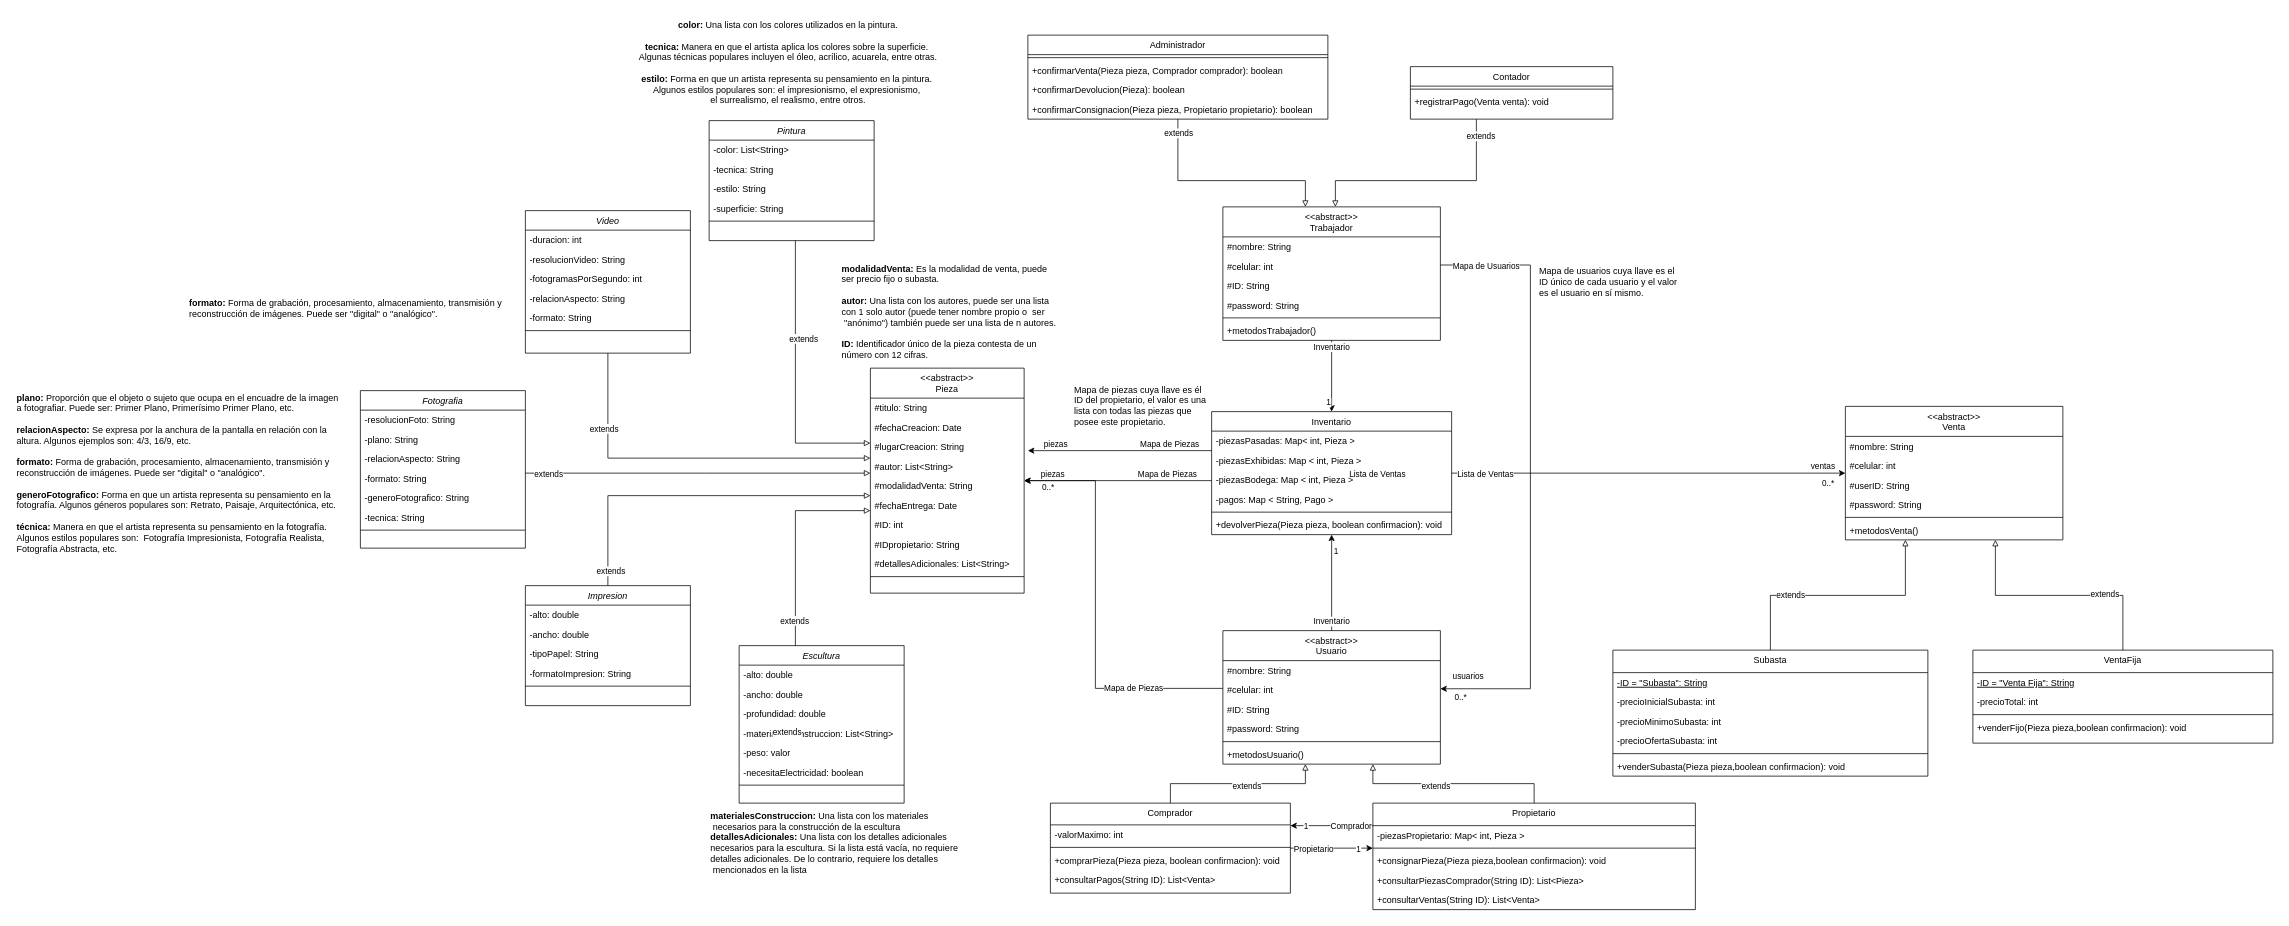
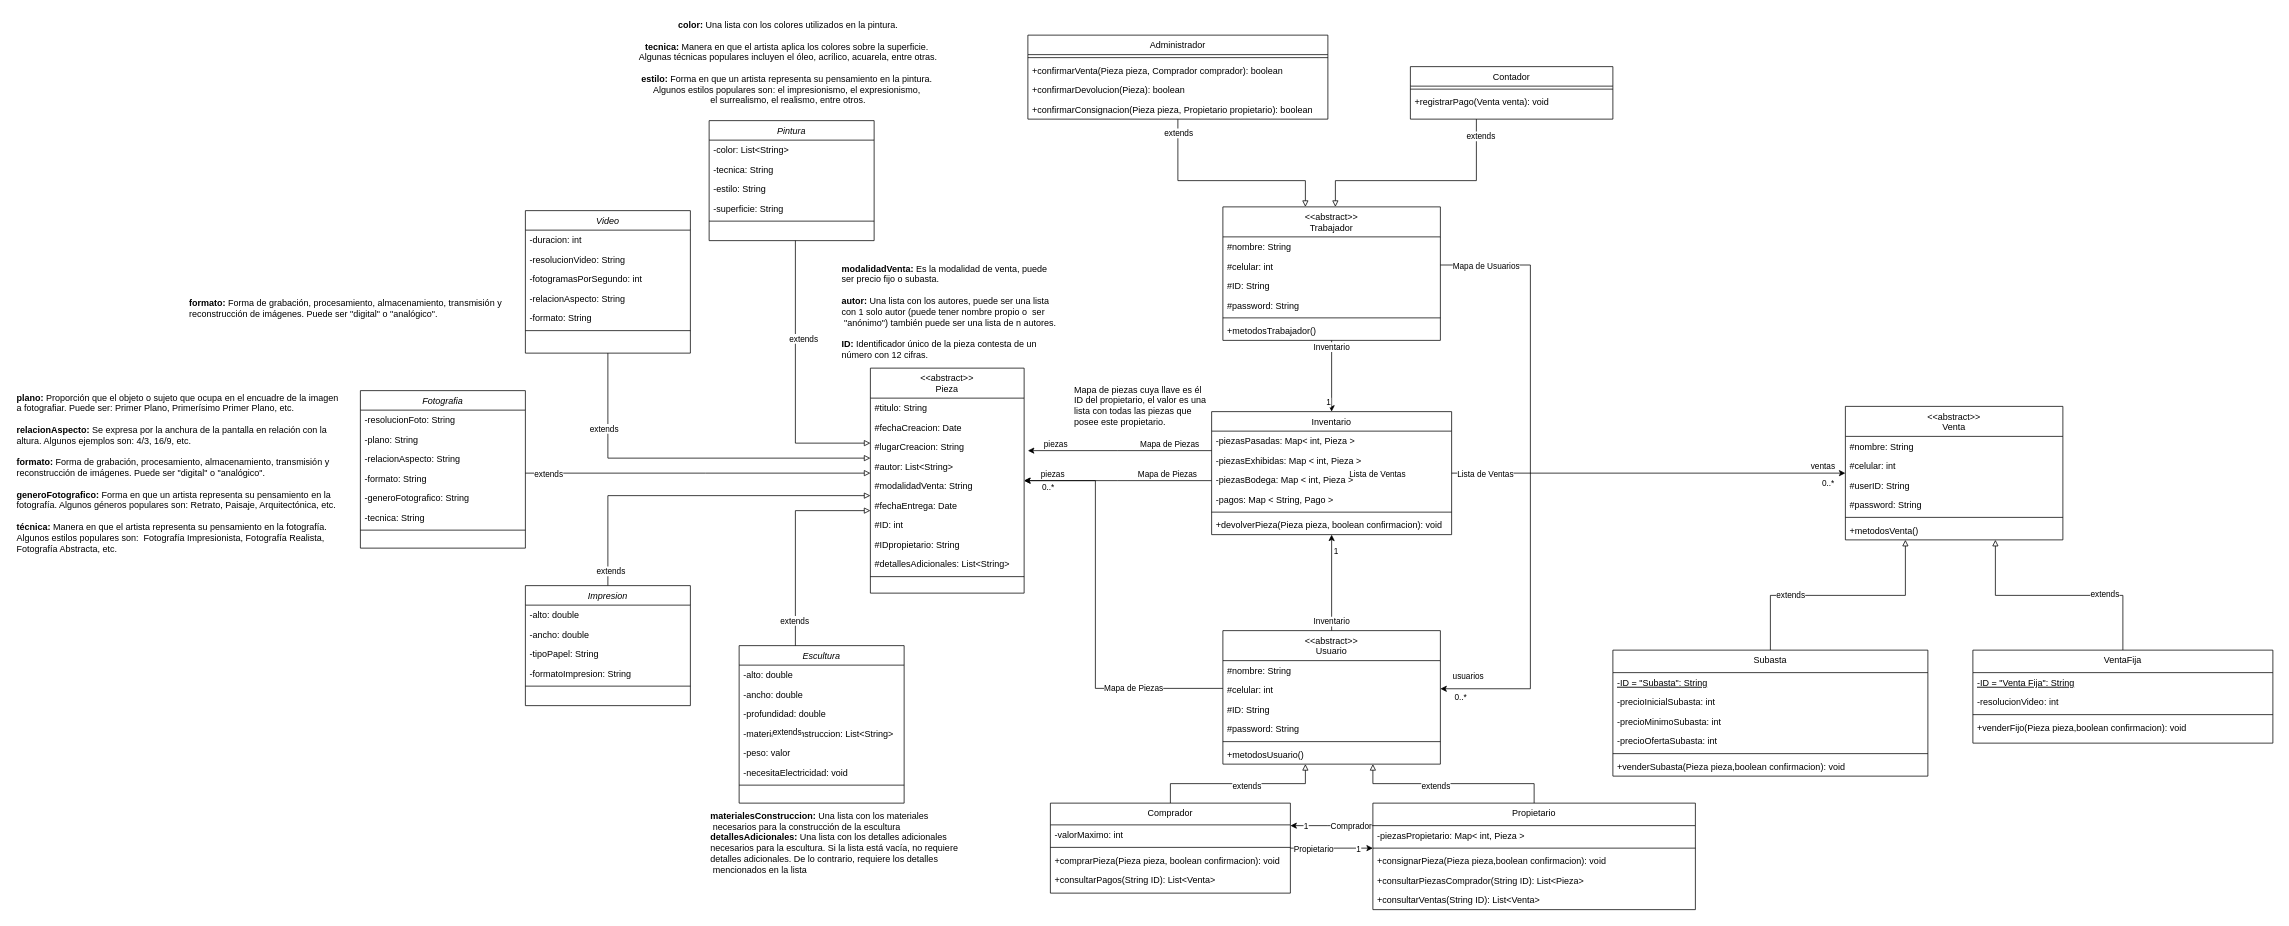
- <mxCell id="157" value="&lt;div style=&quot;&quot;&gt;Mapa de usuarios cuya llave es el&amp;nbsp;&lt;/div&gt;&lt;div style=&quot;&quot;&gt;ID único de cada usuario y el valor&amp;nbsp;&lt;/div&gt;&lt;div style=&quot;&quot;&gt;es el usuario en sí mismo.&lt;br&gt;&lt;/div&gt;" style="text;html=1;align=left;verticalAlign=middle;resizable=0;points=[];autosize=1;strokeColor=none;fillColor=none;" parent="1" vertex="1"><mxGeometry x="2050" y="345" width="210" height="60" as="geometry" /></mxCell>
- <mxCell id="144" value="-precioTotal: int" style="text;align=left;verticalAlign=top;spacingLeft=4;spacingRight=4;overflow=hidden;rotatable=0;points=[[0,0.5],[1,0.5]];portConstraint=eastwest;rounded=0;shadow=0;html=0;" parent="142" vertex="1"><mxGeometry y="56" width="400" height="26" as="geometry" /></mxCell>
+ <mxCell id="144" value="-resolucionVideo: int" style="text;align=left;verticalAlign=top;spacingLeft=4;spacingRight=4;overflow=hidden;rotatable=0;points=[[0,0.5],[1,0.5]];portConstraint=eastwest;rounded=0;shadow=0;html=0;" parent="142" vertex="1"><mxGeometry y="56" width="400" height="26" as="geometry" /></mxCell>
- <mxCell id="8" value="-necesitaElectricidad: boolean" style="text;align=left;verticalAlign=top;spacingLeft=4;spacingRight=4;overflow=hidden;rotatable=0;points=[[0,0.5],[1,0.5]];portConstraint=eastwest;rounded=0;shadow=0;html=0;" parent="2" vertex="1"><mxGeometry y="156" width="220" height="26" as="geometry" /></mxCell>
+ <mxCell id="8" value="-necesitaElectricidad: void" style="text;align=left;verticalAlign=top;spacingLeft=4;spacingRight=4;overflow=hidden;rotatable=0;points=[[0,0.5],[1,0.5]];portConstraint=eastwest;rounded=0;shadow=0;html=0;" parent="2" vertex="1"><mxGeometry y="156" width="220" height="26" as="geometry" /></mxCell>
